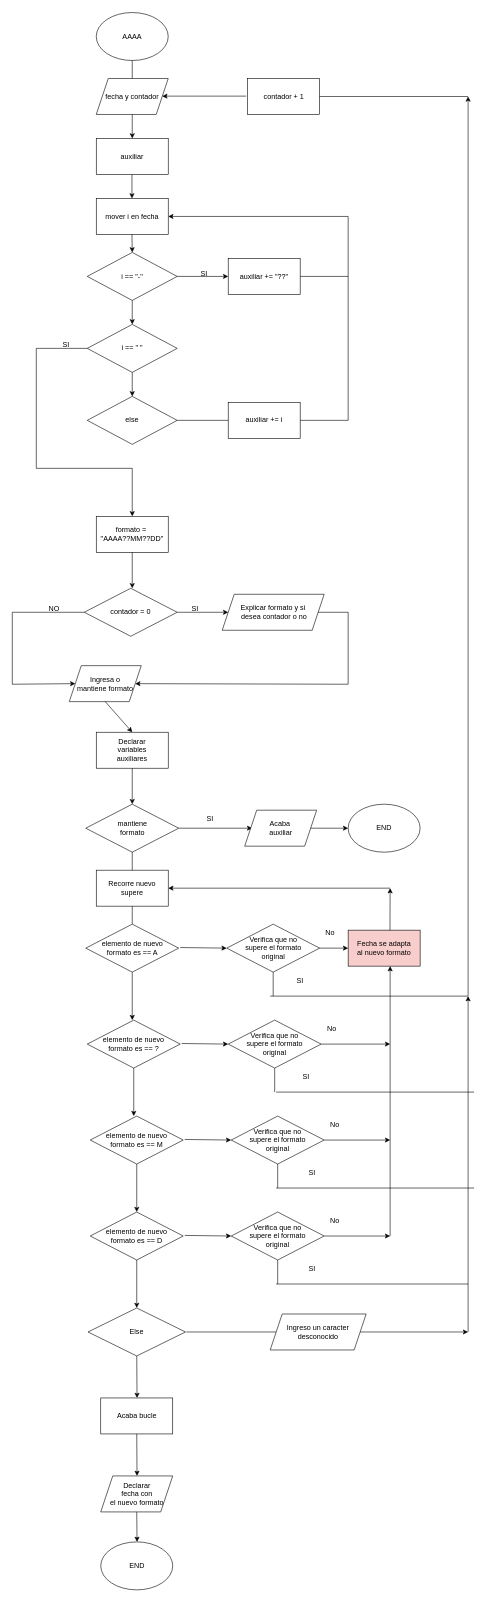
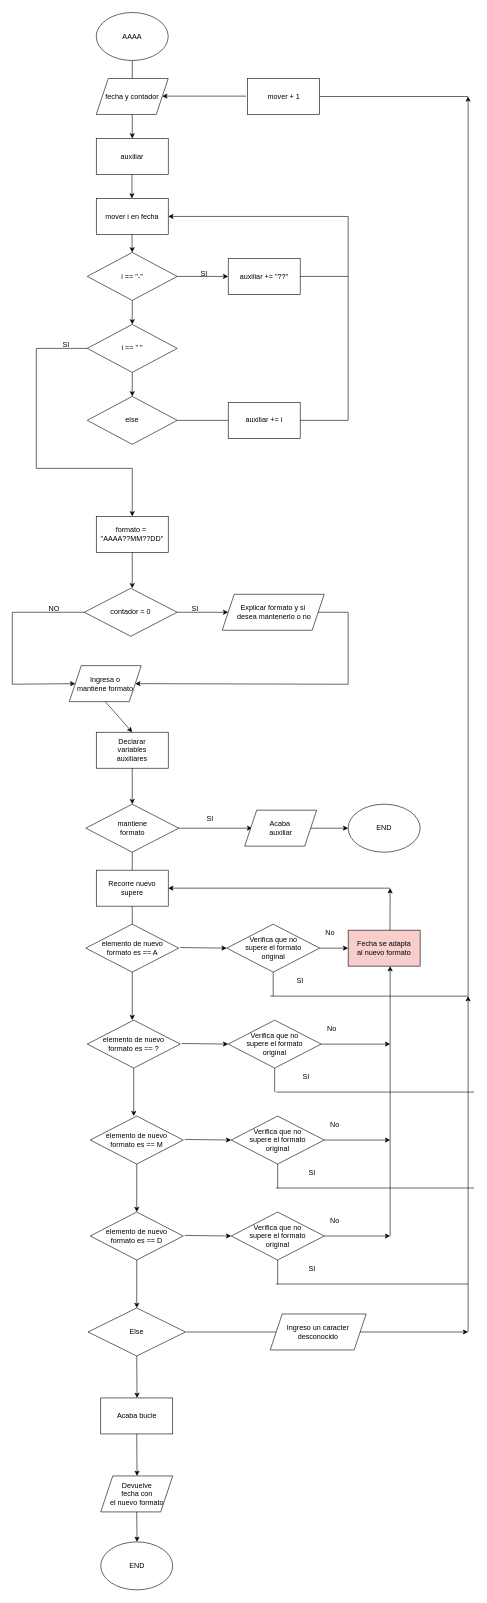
- <mxCell id="87" value="contador + 1" style="rounded=0;whiteSpace=wrap;html=1;" vertex="1" parent="1"><mxGeometry x="412.5" y="130" width="120" height="60" as="geometry" /></mxCell>
+ <mxCell id="87" value="mover + 1" style="rounded=0;whiteSpace=wrap;html=1;" vertex="1" parent="1"><mxGeometry x="412.5" y="130" width="120" height="60" as="geometry" /></mxCell>
- <mxCell id="32" value="Explicar formato y si&lt;div&gt;&amp;nbsp;desea contador o no&lt;/div&gt;" style="shape=parallelogram;perimeter=parallelogramPerimeter;whiteSpace=wrap;html=1;fixedSize=1;" vertex="1" parent="1"><mxGeometry x="370" y="990" width="170" height="60" as="geometry" /></mxCell>
+ <mxCell id="32" value="Explicar formato y si&lt;div&gt;&amp;nbsp;desea mantenerlo o no&lt;/div&gt;" style="shape=parallelogram;perimeter=parallelogramPerimeter;whiteSpace=wrap;html=1;fixedSize=1;" vertex="1" parent="1"><mxGeometry x="370" y="990" width="170" height="60" as="geometry" /></mxCell>
- <mxCell id="108" value="Declarar&lt;div&gt;fecha con&lt;/div&gt;&lt;div&gt;el nuevo formato&lt;/div&gt;" style="shape=parallelogram;perimeter=parallelogramPerimeter;whiteSpace=wrap;html=1;fixedSize=1;" vertex="1" parent="1"><mxGeometry x="167.5" y="2460" width="120" height="60" as="geometry" /></mxCell>
+ <mxCell id="108" value="Devuelve&lt;div&gt;fecha con&lt;/div&gt;&lt;div&gt;el nuevo formato&lt;/div&gt;" style="shape=parallelogram;perimeter=parallelogramPerimeter;whiteSpace=wrap;html=1;fixedSize=1;" vertex="1" parent="1"><mxGeometry x="167.5" y="2460" width="120" height="60" as="geometry" /></mxCell>
